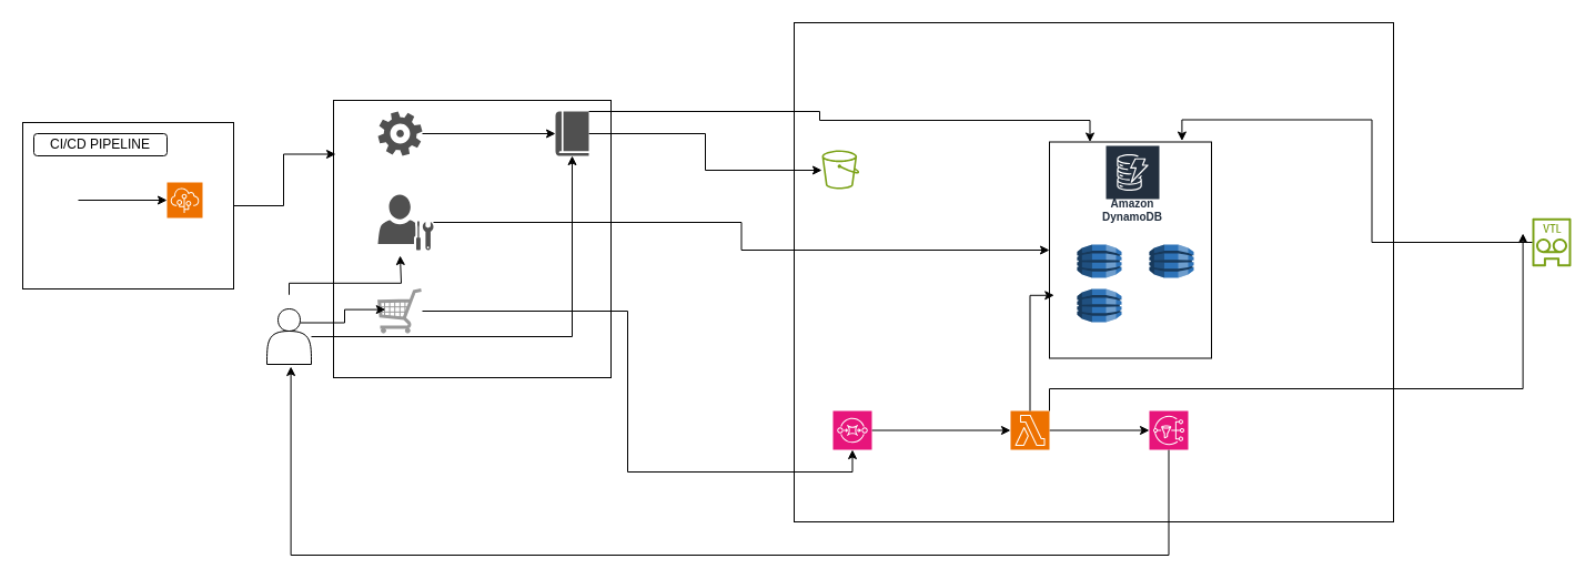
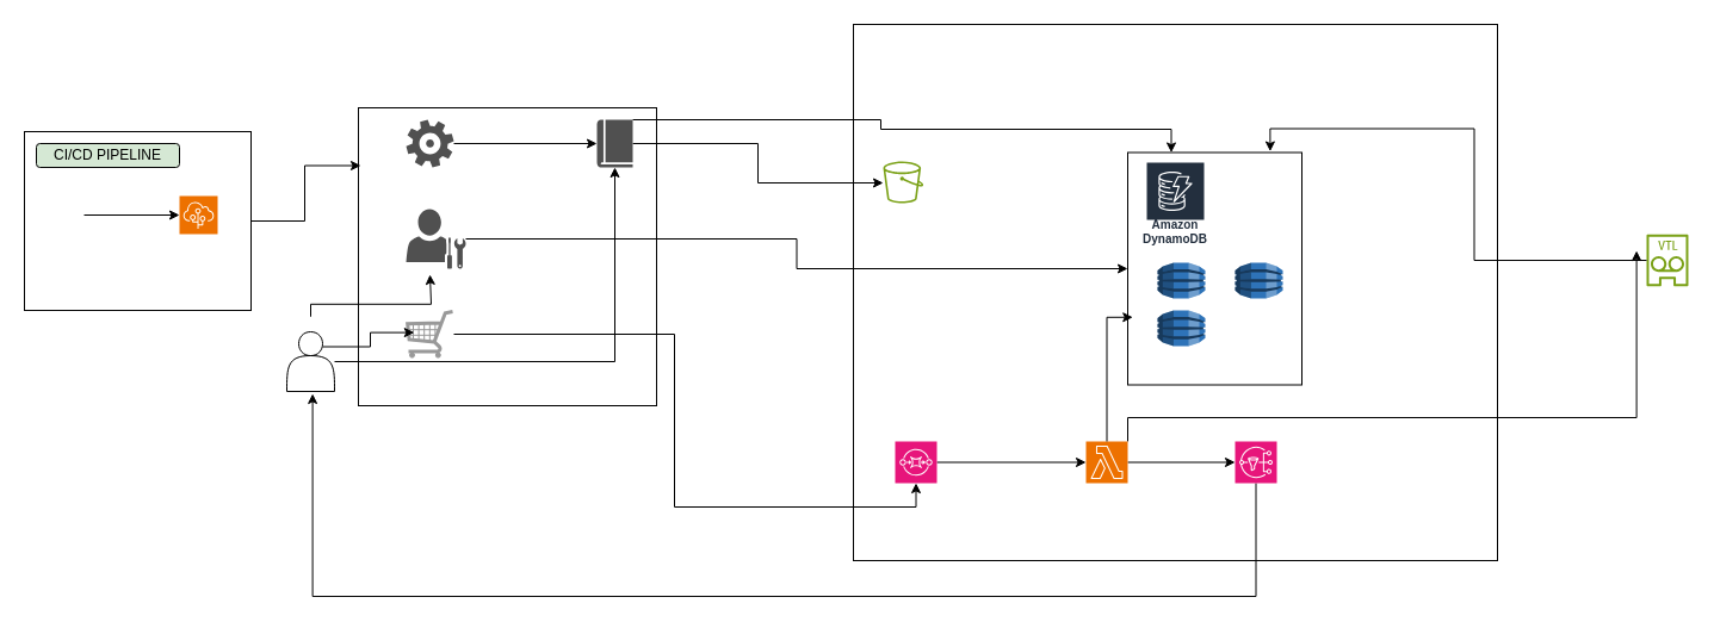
- <mxCell id="7" value="CI/CD PIPELINE" style="rounded=1;whiteSpace=wrap;html=1;" vertex="1" parent="1"><mxGeometry x="30" y="120" width="120" height="20" as="geometry" /></mxCell>
+ <mxCell id="7" value="CI/CD PIPELINE" style="rounded=1;whiteSpace=wrap;html=1;fillColor=#d5e8d4;" vertex="1" parent="1"><mxGeometry x="30" y="120" width="120" height="20" as="geometry" /></mxCell>
- <mxCell id="31" value="Amazon DynamoDB" style="sketch=0;outlineConnect=0;fontColor=#232F3E;gradientColor=none;strokeColor=#ffffff;fillColor=#232F3E;dashed=0;verticalLabelPosition=middle;verticalAlign=bottom;align=center;html=1;whiteSpace=wrap;fontSize=10;fontStyle=1;spacing=3;shape=mxgraph.aws4.productIcon;prIcon=mxgraph.aws4.dynamodb;" vertex="1" parent="1"><mxGeometry x="995" y="130" width="50" height="75" as="geometry" /></mxCell>
+ <mxCell id="31" value="Amazon DynamoDB" style="sketch=0;outlineConnect=0;fontColor=#232F3E;gradientColor=none;strokeColor=#ffffff;fillColor=#232F3E;dashed=0;verticalLabelPosition=middle;verticalAlign=bottom;align=center;html=1;whiteSpace=wrap;fontSize=10;fontStyle=1;spacing=3;shape=mxgraph.aws4.productIcon;prIcon=mxgraph.aws4.dynamodb;" vertex="1" parent="1"><mxGeometry x="960" y="135" width="50" height="75" as="geometry" /></mxCell>
